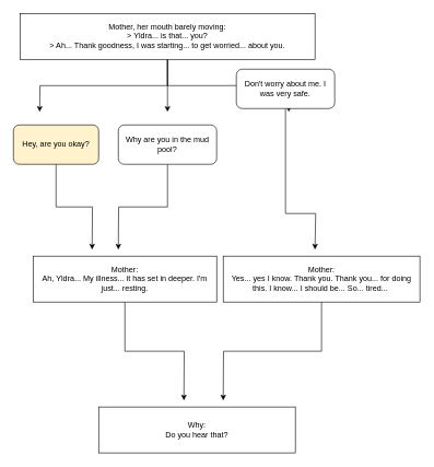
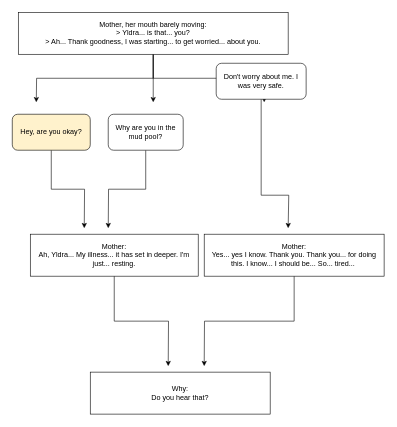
- <mxCell id="9" value="Why are you in the mud pool?" style="rounded=1;whiteSpace=wrap;html=1;" vertex="1" parent="1"><mxGeometry x="180" y="190" width="150" height="60" as="geometry" /></mxCell>
+ <mxCell id="9" value="Why are you in the mud pool?" style="rounded=1;whiteSpace=wrap;html=1;" vertex="1" parent="1"><mxGeometry x="180" y="190" width="125" height="60" as="geometry" /></mxCell>
